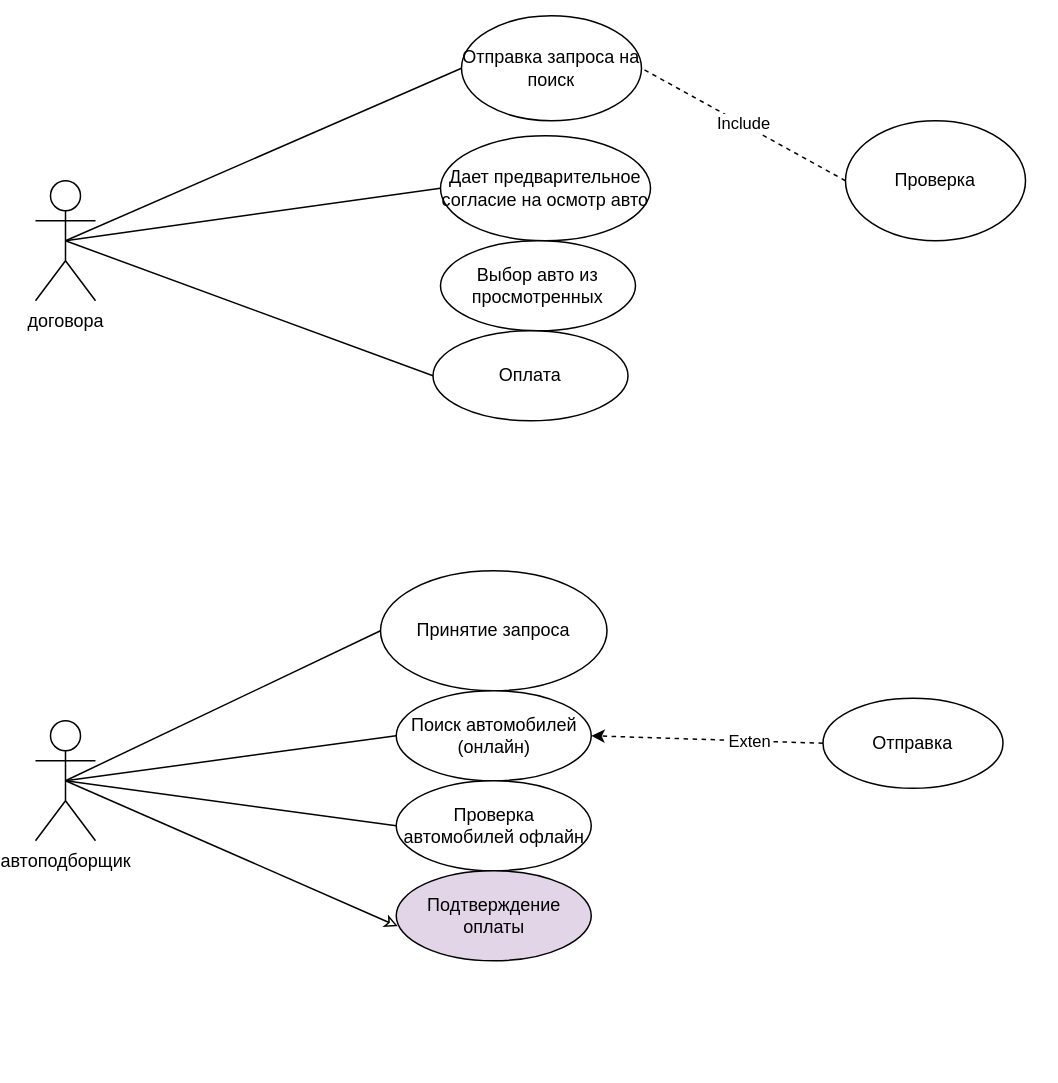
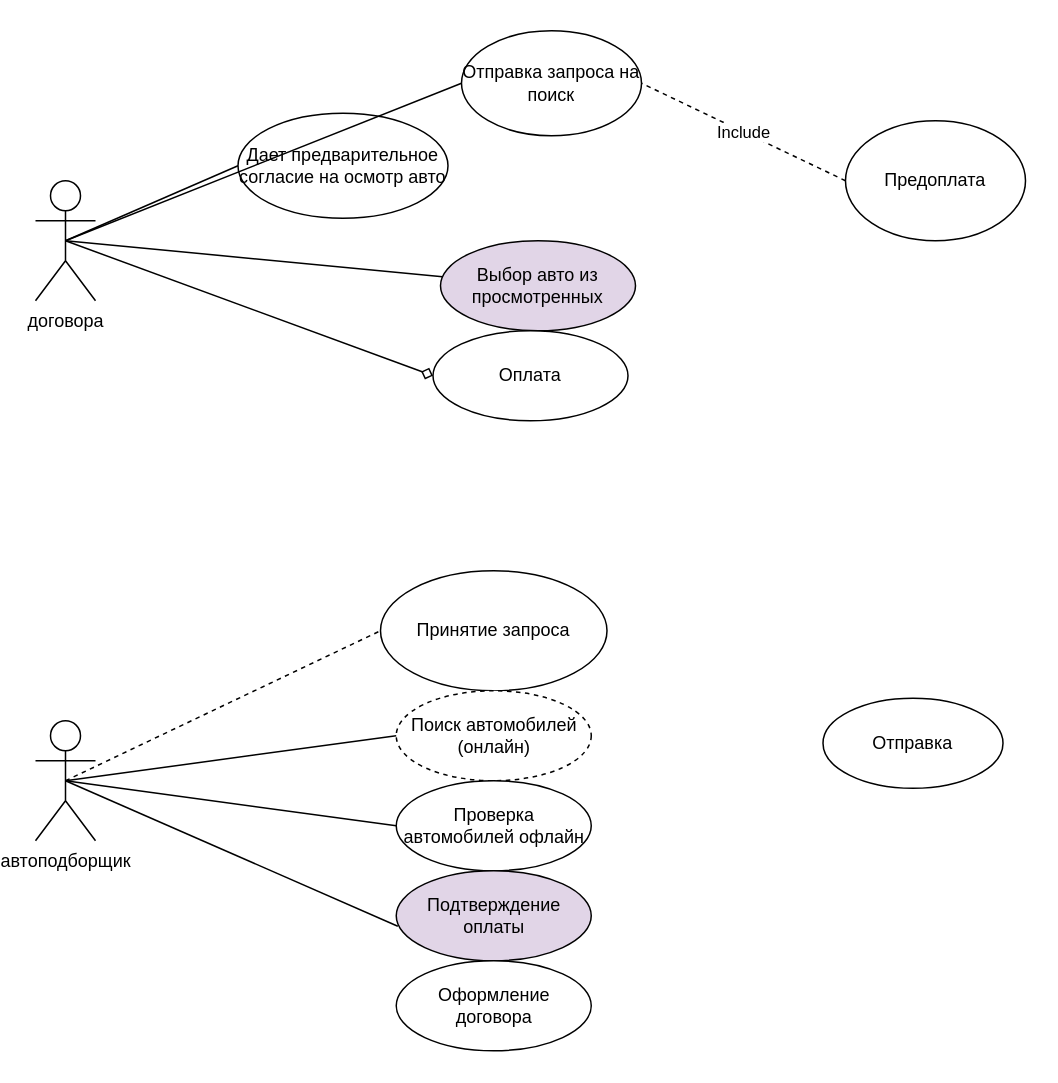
- <mxCell id="2" value="Отправка запроса на поиск" style="ellipse;whiteSpace=wrap;html=1;" parent="1" vertex="1"><mxGeometry x="304" y="10" width="120" height="70" as="geometry" /></mxCell>
+ <mxCell id="2" value="Отправка запроса на поиск" style="ellipse;whiteSpace=wrap;html=1;" parent="1" vertex="1"><mxGeometry x="304" y="20" width="120" height="70" as="geometry" /></mxCell>
- <mxCell id="21" value="Проверка" style="ellipse;whiteSpace=wrap;html=1;" vertex="1" parent="1"><mxGeometry x="560" y="80" width="120" height="80" as="geometry" /></mxCell>
+ <mxCell id="21" value="Предоплата" style="ellipse;whiteSpace=wrap;html=1;" vertex="1" parent="1"><mxGeometry x="560" y="80" width="120" height="80" as="geometry" /></mxCell>
- <mxCell id="3" value="Дает предварительное согласие на осмотр авто" style="ellipse;whiteSpace=wrap;html=1;" parent="1" vertex="1"><mxGeometry x="290" y="90" width="140" height="70" as="geometry" /></mxCell>
+ <mxCell id="3" value="Дает предварительное согласие на осмотр авто" style="ellipse;whiteSpace=wrap;html=1;" parent="1" vertex="1"><mxGeometry x="155" y="75" width="140" height="70" as="geometry" /></mxCell>
+ <mxCell id="11" value="" style="endArrow=none;html=1;exitX=0.5;exitY=0.5;exitDx=0;exitDy=0;exitPerimeter=0;endFill=0;" parent="1" target="4" edge="1" source="19"><mxGeometry width="50" height="50" relative="1" as="geometry"><mxPoint x="110" y="190" as="sourcePoint" /><mxPoint x="460" y="70" as="targetPoint" /></mxGeometry></mxCell>
- <mxCell id="4" value="Выбор авто из просмотренных" style="ellipse;whiteSpace=wrap;html=1;" parent="1" vertex="1"><mxGeometry x="290" y="160" width="130" height="60" as="geometry" /></mxCell>
+ <mxCell id="4" value="Выбор авто из просмотренных" style="ellipse;whiteSpace=wrap;html=1;fillColor=#e1d5e7;" parent="1" vertex="1"><mxGeometry x="290" y="160" width="130" height="60" as="geometry" /></mxCell>
- <mxCell id="12" value="" style="endArrow=none;html=1;entryX=0;entryY=0.5;entryDx=0;entryDy=0;exitX=0.5;exitY=0.5;exitDx=0;exitDy=0;exitPerimeter=0;endFill=0;" parent="1" target="5" edge="1" source="19"><mxGeometry width="50" height="50" relative="1" as="geometry"><mxPoint x="110" y="190" as="sourcePoint" /><mxPoint x="460" y="70" as="targetPoint" /></mxGeometry></mxCell>
+ <mxCell id="12" value="" style="endArrow=diamond;html=1;entryX=0;entryY=0.5;entryDx=0;entryDy=0;exitX=0.5;exitY=0.5;exitDx=0;exitDy=0;exitPerimeter=0;endFill=0;" parent="1" target="5" edge="1" source="19"><mxGeometry width="50" height="50" relative="1" as="geometry"><mxPoint x="110" y="190" as="sourcePoint" /><mxPoint x="460" y="70" as="targetPoint" /></mxGeometry></mxCell>
- <mxCell id="13" value="" style="endArrow=none;html=1;entryX=0;entryY=0.5;entryDx=0;entryDy=0;exitX=0.5;exitY=0.5;exitDx=0;exitDy=0;exitPerimeter=0;endFill=0;" parent="1" target="6" edge="1" source="20"><mxGeometry width="50" height="50" relative="1" as="geometry"><mxPoint x="110" y="490" as="sourcePoint" /><mxPoint x="460" y="370" as="targetPoint" /></mxGeometry></mxCell>
+ <mxCell id="13" value="" style="endArrow=none;html=1;entryX=0;entryY=0.5;entryDx=0;entryDy=0;exitX=0.5;exitY=0.5;exitDx=0;exitDy=0;exitPerimeter=0;endFill=0;dashed=1;" parent="1" target="6" edge="1" source="20"><mxGeometry width="50" height="50" relative="1" as="geometry"><mxPoint x="110" y="490" as="sourcePoint" /><mxPoint x="460" y="370" as="targetPoint" /></mxGeometry></mxCell>
- <mxCell id="7" value="Поиск автомобилей (онлайн)" style="ellipse;whiteSpace=wrap;html=1;" parent="1" vertex="1"><mxGeometry x="260.5" y="460" width="130" height="60" as="geometry" /></mxCell>
+ <mxCell id="7" value="Поиск автомобилей (онлайн)" style="ellipse;whiteSpace=wrap;html=1;dashed=1;" parent="1" vertex="1"><mxGeometry x="260.5" y="460" width="130" height="60" as="geometry" /></mxCell>
- <mxCell id="24" value="" style="endArrow=classic;html=1;entryX=1;entryY=0.5;entryDx=0;entryDy=0;exitX=0;exitY=0.5;exitDx=0;exitDy=0;dashed=1;" edge="1" parent="1" source="23" target="7"><mxGeometry width="50" height="50" relative="1" as="geometry"><mxPoint x="510" y="590" as="sourcePoint" /><mxPoint x="560" y="540" as="targetPoint" /></mxGeometry></mxCell>
- <mxCell id="25" value="Exten" style="edgeLabel;html=1;align=center;verticalAlign=middle;resizable=0;points=[];" vertex="1" connectable="0" parent="24"><mxGeometry x="-0.365" relative="1" as="geometry"><mxPoint x="-1" as="offset" /></mxGeometry></mxCell>
- <mxCell id="17" value="" style="endArrow=classic;html=1;exitX=0.5;exitY=0.5;exitDx=0;exitDy=0;exitPerimeter=0;endFill=0;entryX=0.008;entryY=0.617;entryDx=0;entryDy=0;entryPerimeter=0;" parent="1" target="16" edge="1" source="20"><mxGeometry width="50" height="50" relative="1" as="geometry"><mxPoint x="110" y="490" as="sourcePoint" /><mxPoint x="499" y="580" as="targetPoint" /></mxGeometry></mxCell>
+ <mxCell id="17" value="" style="endArrow=none;html=1;exitX=0.5;exitY=0.5;exitDx=0;exitDy=0;exitPerimeter=0;endFill=0;entryX=0.008;entryY=0.617;entryDx=0;entryDy=0;entryPerimeter=0;" parent="1" target="16" edge="1" source="20"><mxGeometry width="50" height="50" relative="1" as="geometry"><mxPoint x="110" y="490" as="sourcePoint" /><mxPoint x="499" y="580" as="targetPoint" /></mxGeometry></mxCell>
+ <mxCell id="18" value="Оформление договора" style="ellipse;whiteSpace=wrap;html=1;" parent="1" vertex="1"><mxGeometry x="260.5" y="640" width="130" height="60" as="geometry" /></mxCell>
